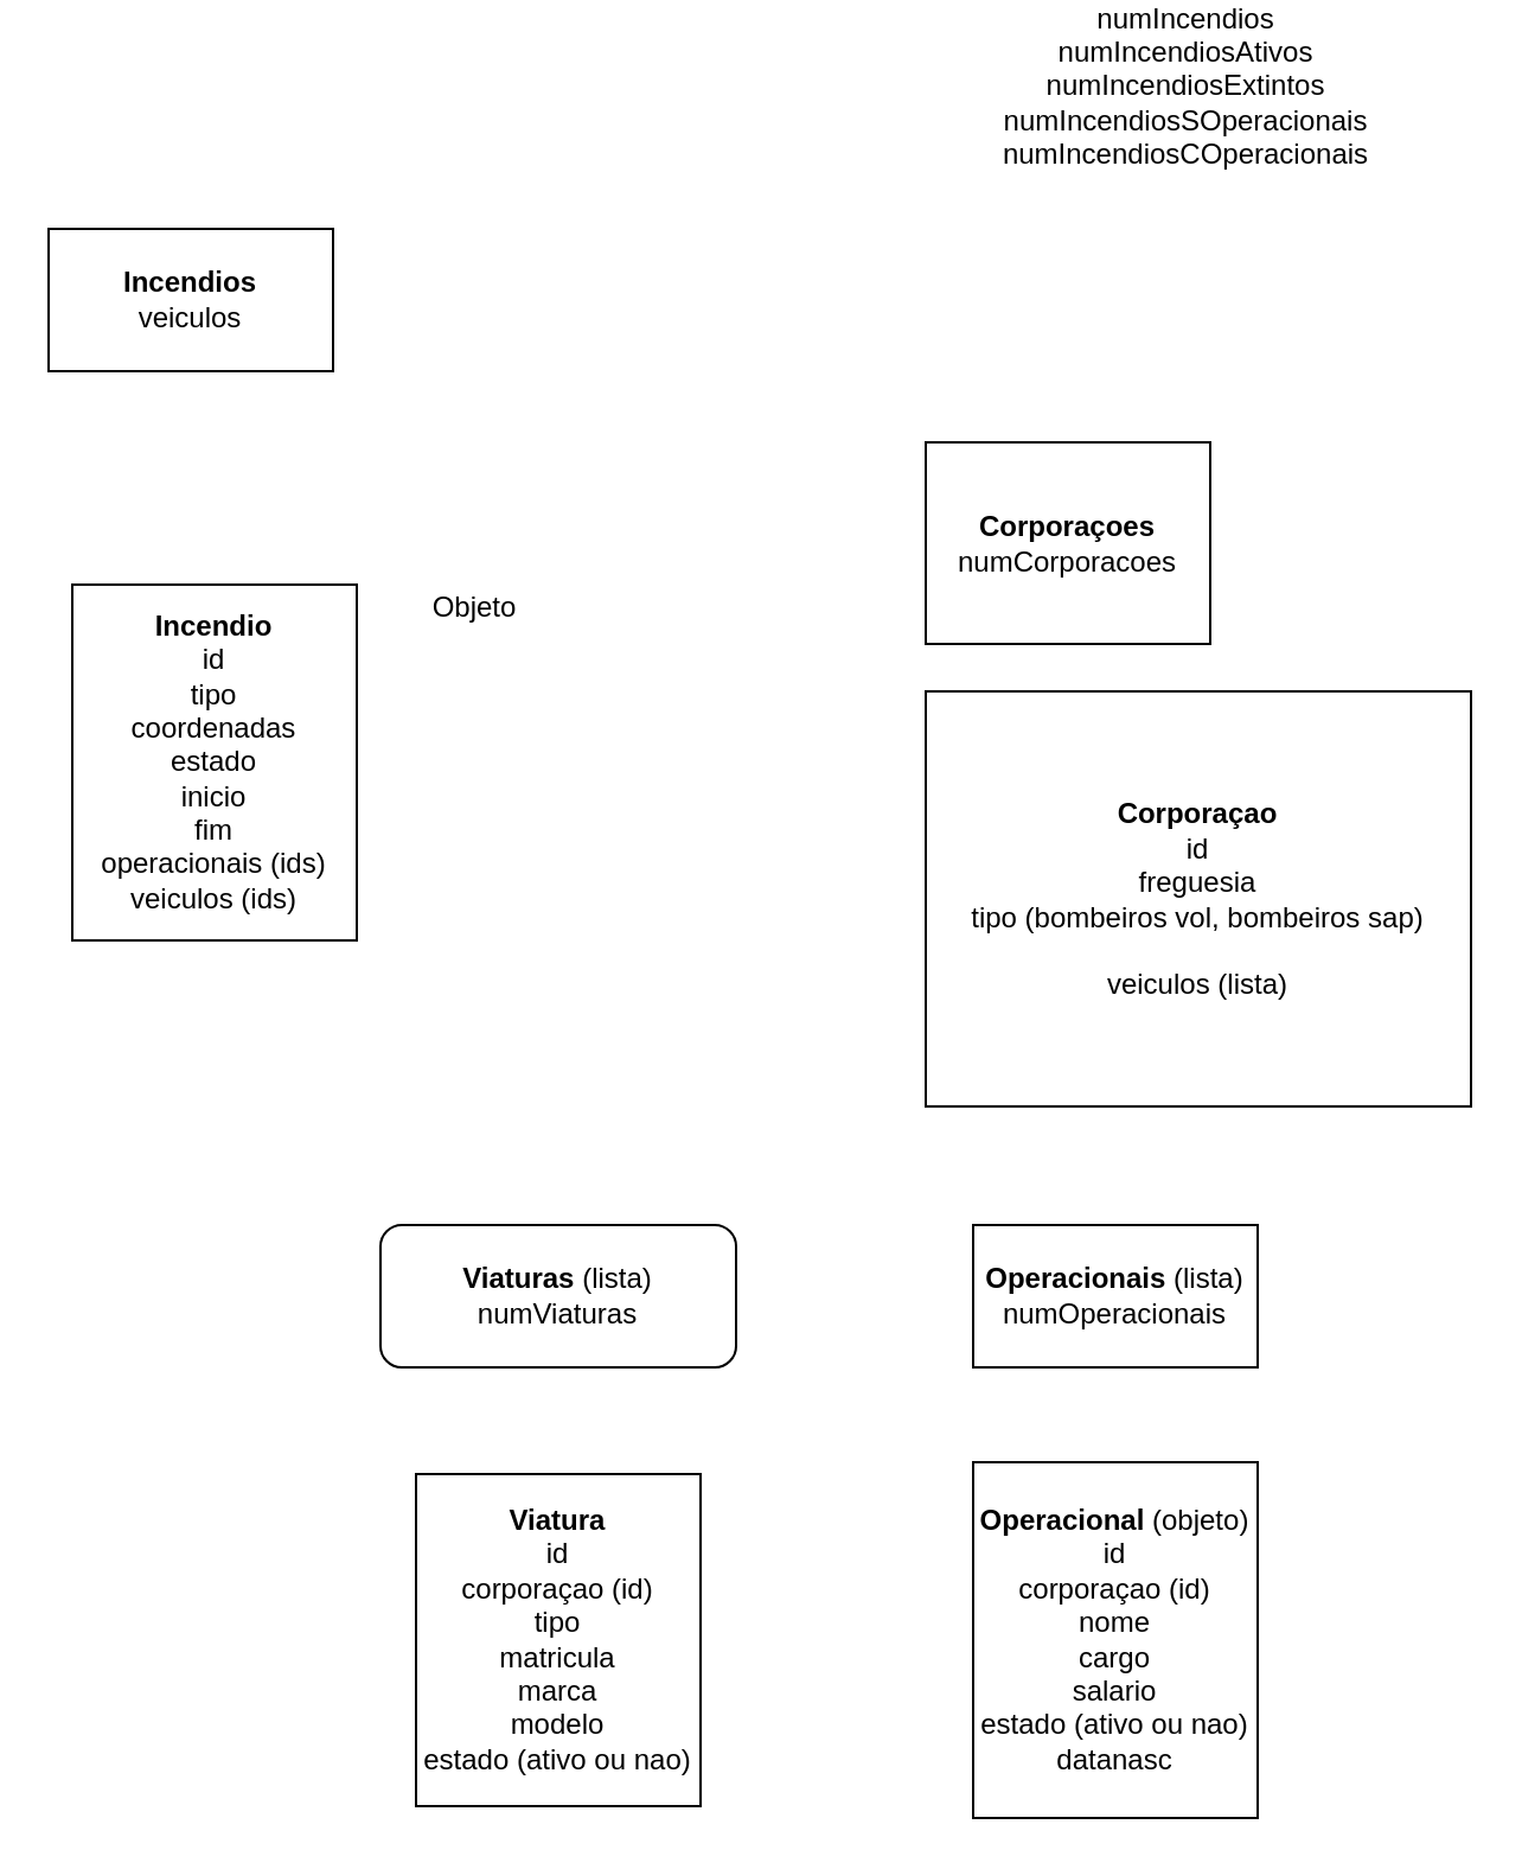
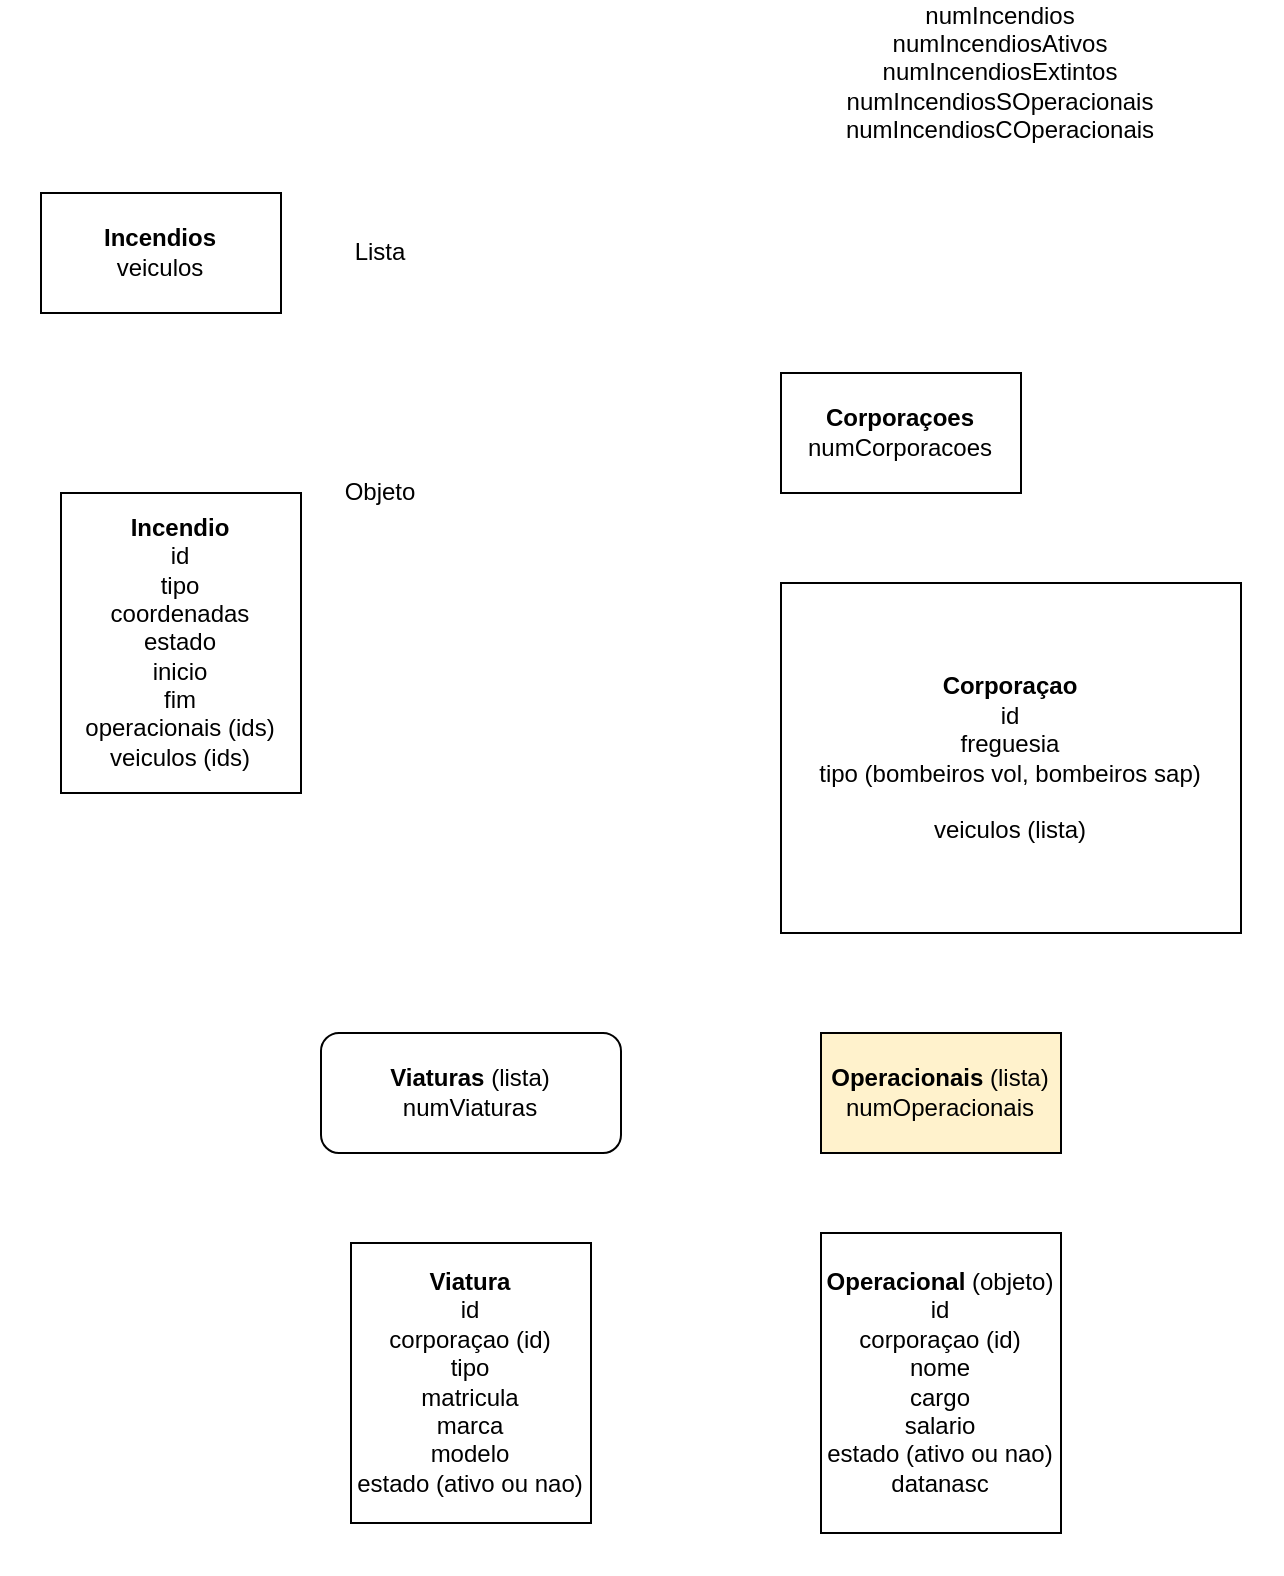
+ <mxCell id="4" value="Lista" style="text;html=1;strokeColor=none;fillColor=none;align=center;verticalAlign=middle;whiteSpace=wrap;rounded=0;" vertex="1" parent="1"><mxGeometry x="170" y="110" width="40" height="20" as="geometry" /></mxCell>
- <mxCell id="7" value="&lt;b&gt;Corporaçoes&lt;/b&gt;&lt;br&gt;numCorporacoes" style="rounded=0;whiteSpace=wrap;html=1;" vertex="1" parent="1"><mxGeometry x="390" y="180" width="120" height="85" as="geometry" /></mxCell>
+ <mxCell id="7" value="&lt;b&gt;Corporaçoes&lt;/b&gt;&lt;br&gt;numCorporacoes" style="rounded=0;whiteSpace=wrap;html=1;" vertex="1" parent="1"><mxGeometry x="390" y="180" width="120" height="60" as="geometry" /></mxCell>
- <mxCell id="5" value="Objeto" style="text;html=1;strokeColor=none;fillColor=none;align=center;verticalAlign=middle;whiteSpace=wrap;rounded=0;" vertex="1" parent="1"><mxGeometry x="180" y="240" width="40" height="20" as="geometry" /></mxCell>
+ <mxCell id="5" value="Objeto" style="text;html=1;strokeColor=none;fillColor=none;align=center;verticalAlign=middle;whiteSpace=wrap;rounded=0;" vertex="1" parent="1"><mxGeometry x="170" y="230" width="40" height="20" as="geometry" /></mxCell>
- <mxCell id="9" value="&lt;b&gt;Operacionais&lt;/b&gt; (lista)&lt;br&gt;numOperacionais" style="rounded=0;whiteSpace=wrap;html=1;" vertex="1" parent="1"><mxGeometry x="410" y="510" width="120" height="60" as="geometry" /></mxCell>
+ <mxCell id="9" value="&lt;b&gt;Operacionais&lt;/b&gt; (lista)&lt;br&gt;numOperacionais" style="rounded=0;whiteSpace=wrap;html=1;fillColor=#fff2cc;" vertex="1" parent="1"><mxGeometry x="410" y="510" width="120" height="60" as="geometry" /></mxCell>
